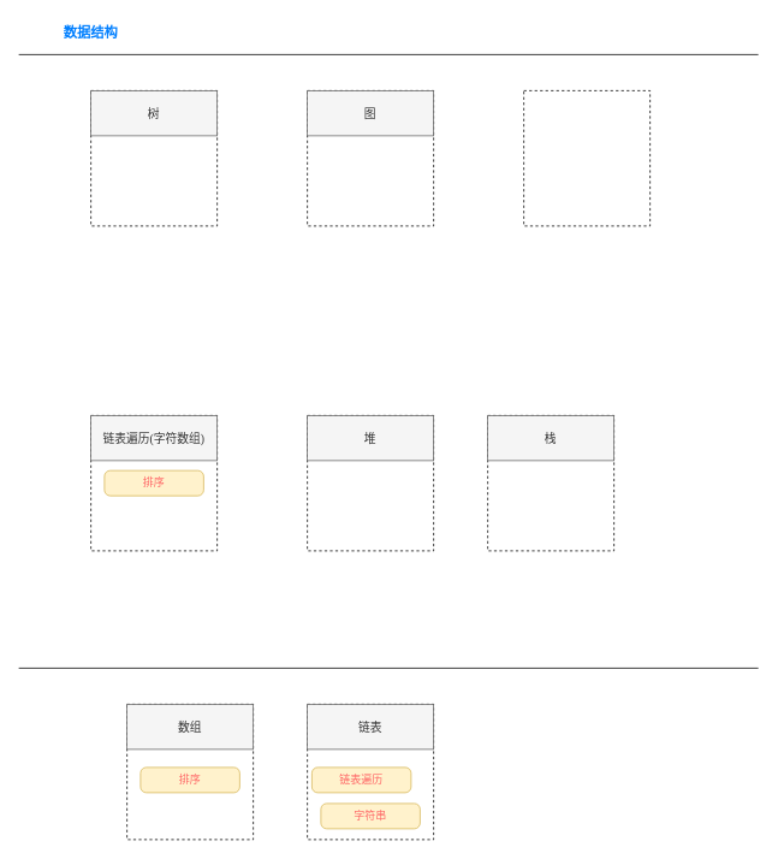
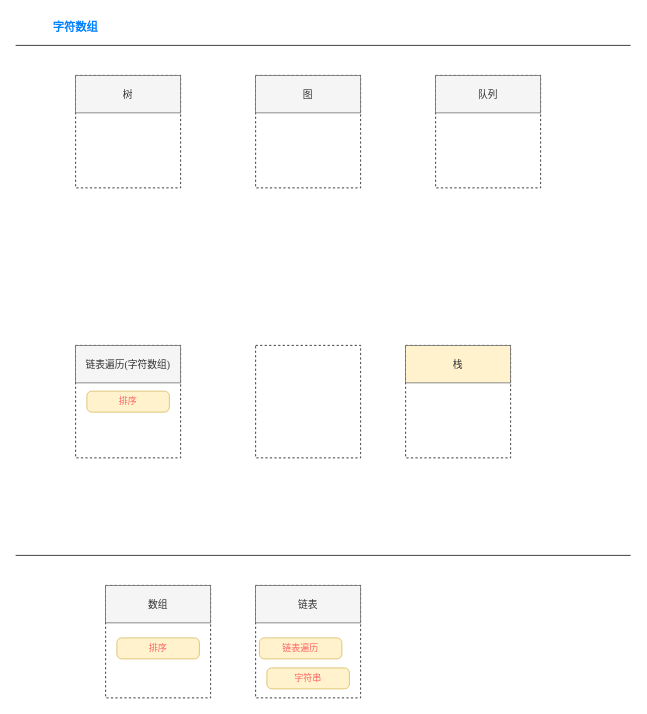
- <mxCell id="24" value="&lt;font face=&quot;menlo&quot; color=&quot;#007fff&quot;&gt;&lt;span style=&quot;font-size: 15px&quot;&gt;&lt;b&gt;数据结构&lt;/b&gt;&lt;/span&gt;&lt;/font&gt;" style="text;html=1;strokeColor=none;fillColor=none;align=center;verticalAlign=middle;whiteSpace=wrap;rounded=0;" vertex="1" parent="1"><mxGeometry x="40" y="20" width="120" height="30" as="geometry" /></mxCell>
+ <mxCell id="24" value="&lt;font face=&quot;menlo&quot; color=&quot;#007fff&quot;&gt;&lt;span style=&quot;font-size: 15px&quot;&gt;&lt;b&gt;字符数组&lt;/b&gt;&lt;/span&gt;&lt;/font&gt;" style="text;html=1;strokeColor=none;fillColor=none;align=center;verticalAlign=middle;whiteSpace=wrap;rounded=0;" vertex="1" parent="1"><mxGeometry x="40" y="20" width="120" height="30" as="geometry" /></mxCell>
+ <mxCell id="22" value="&lt;font face=&quot;menlo&quot;&gt;队列&lt;/font&gt;" style="rounded=0;whiteSpace=wrap;html=1;fontSize=13;fillColor=#f5f5f5;strokeColor=#666666;fontColor=#333333;" vertex="1" parent="1"><mxGeometry x="580" y="100" width="140" height="50" as="geometry" /></mxCell>
- <mxCell id="14" value="&lt;font face=&quot;menlo&quot;&gt;堆&lt;/font&gt;" style="rounded=0;whiteSpace=wrap;html=1;fontSize=13;fillColor=#f5f5f5;strokeColor=#666666;fontColor=#333333;" vertex="1" parent="1"><mxGeometry x="340" y="460" width="140" height="50" as="geometry" /></mxCell>
- <mxCell id="16" value="&lt;font face=&quot;menlo&quot;&gt;栈&lt;/font&gt;" style="rounded=0;whiteSpace=wrap;html=1;fontSize=13;fillColor=#f5f5f5;strokeColor=#666666;fontColor=#333333;" vertex="1" parent="1"><mxGeometry x="540" y="460" width="140" height="50" as="geometry" /></mxCell>
+ <mxCell id="16" value="&lt;font face=&quot;menlo&quot;&gt;栈&lt;/font&gt;" style="rounded=0;whiteSpace=wrap;html=1;fontSize=13;fillColor=#fff2cc;strokeColor=#666666;fontColor=#333333;" vertex="1" parent="1"><mxGeometry x="540" y="460" width="140" height="50" as="geometry" /></mxCell>
